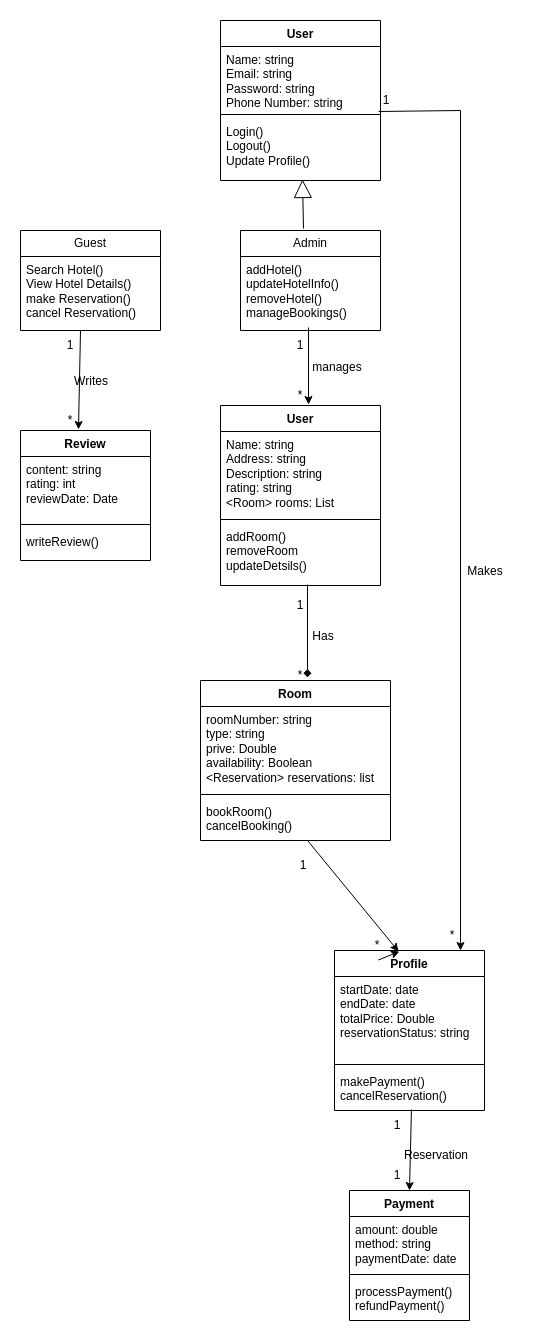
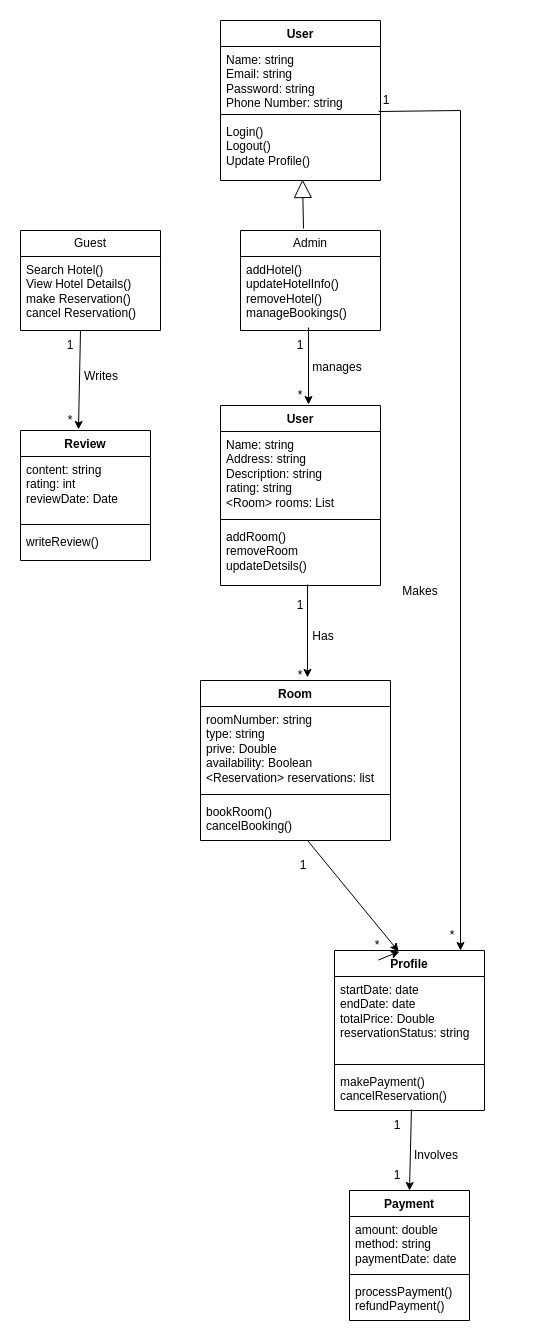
- <mxCell id="41" value="Writes" style="text;html=1;align=center;verticalAlign=middle;whiteSpace=wrap;rounded=0;" vertex="1" parent="1"><mxGeometry x="61" y="366" width="60" height="30" as="geometry" /></mxCell>
+ <mxCell id="41" value="Writes" style="text;html=1;align=center;verticalAlign=middle;whiteSpace=wrap;rounded=0;" vertex="1" parent="1"><mxGeometry x="71" y="361" width="60" height="30" as="geometry" /></mxCell>
- <mxCell id="37" value="Makes" style="text;html=1;align=center;verticalAlign=middle;whiteSpace=wrap;rounded=0;" vertex="1" parent="1"><mxGeometry x="455" y="556" width="60" height="30" as="geometry" /></mxCell>
+ <mxCell id="37" value="Makes" style="text;html=1;align=center;verticalAlign=middle;whiteSpace=wrap;rounded=0;" vertex="1" parent="1"><mxGeometry x="390" y="576" width="60" height="30" as="geometry" /></mxCell>
- <mxCell id="25" value="" style="endArrow=diamond;html=1;rounded=0;exitX=0.544;exitY=0.984;exitDx=0;exitDy=0;exitPerimeter=0;entryX=0.563;entryY=-0.019;entryDx=0;entryDy=0;entryPerimeter=0;" edge="1" parent="1" source="14" target="21"><mxGeometry width="50" height="50" relative="1" as="geometry"><mxPoint x="308" y="590.03" as="sourcePoint" /><mxPoint x="308" y="667.03" as="targetPoint" /><Array as="points" /></mxGeometry></mxCell>
+ <mxCell id="25" value="" style="endArrow=classic;html=1;rounded=0;exitX=0.544;exitY=0.984;exitDx=0;exitDy=0;exitPerimeter=0;entryX=0.563;entryY=-0.019;entryDx=0;entryDy=0;entryPerimeter=0;" edge="1" parent="1" source="14" target="21"><mxGeometry width="50" height="50" relative="1" as="geometry"><mxPoint x="308" y="590.03" as="sourcePoint" /><mxPoint x="308" y="667.03" as="targetPoint" /><Array as="points" /></mxGeometry></mxCell>
- <mxCell id="38" value="Reservation" style="text;html=1;align=center;verticalAlign=middle;whiteSpace=wrap;rounded=0;" vertex="1" parent="1"><mxGeometry x="376" y="1140" width="120" height="30" as="geometry" /></mxCell>
+ <mxCell id="38" value="Involves" style="text;html=1;align=center;verticalAlign=middle;whiteSpace=wrap;rounded=0;" vertex="1" parent="1"><mxGeometry x="376" y="1140" width="120" height="30" as="geometry" /></mxCell>
